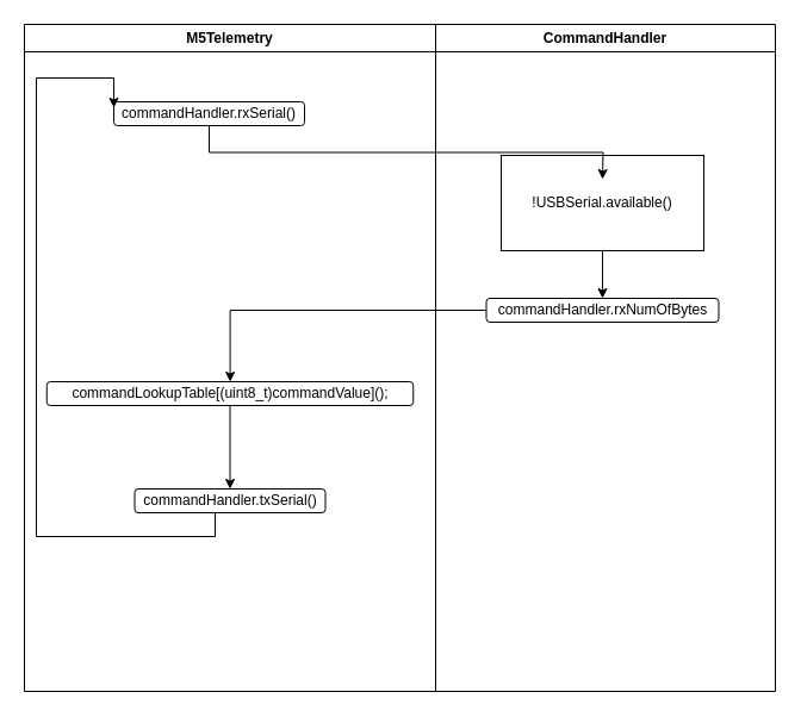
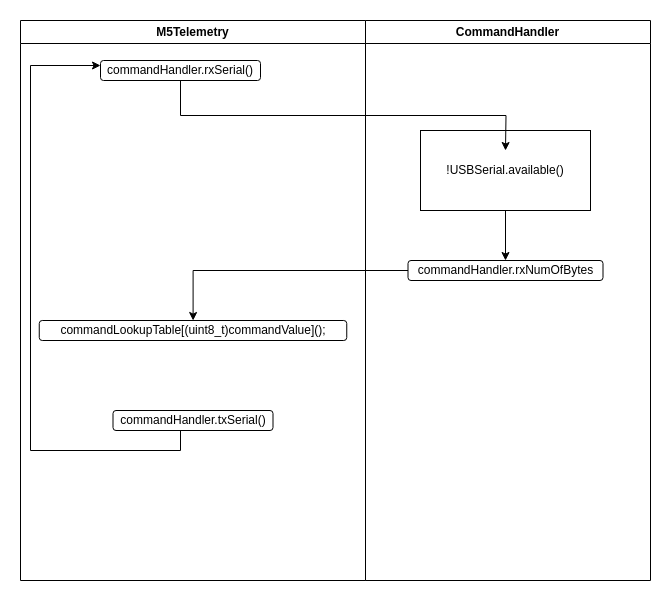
- <mxCell id="7" value="commandHandler.rxSerial()" style="rounded=1;whiteSpace=wrap;html=1;" vertex="1" parent="4"><mxGeometry x="75" y="65" width="160" height="20" as="geometry" /></mxCell>
+ <mxCell id="7" value="commandHandler.rxSerial()" style="rounded=1;whiteSpace=wrap;html=1;" vertex="1" parent="4"><mxGeometry x="80" y="40" width="160" height="20" as="geometry" /></mxCell>
- <mxCell id="12" value="commandHandler.rxNumOfBytes" style="rounded=1;whiteSpace=wrap;html=1;" vertex="1" parent="11"><mxGeometry x="42.5" y="230" width="195" height="20" as="geometry" /></mxCell>
+ <mxCell id="12" value="commandHandler.rxNumOfBytes" style="rounded=1;whiteSpace=wrap;html=1;" vertex="1" parent="11"><mxGeometry x="42.5" y="240" width="195" height="20" as="geometry" /></mxCell>
- <mxCell id="5" style="edgeStyle=orthogonalEdgeStyle;rounded=0;orthogonalLoop=1;jettySize=auto;html=1;exitX=0.5;exitY=1;exitDx=0;exitDy=0;entryX=0.5;entryY=0;entryDx=0;entryDy=0;" edge="1" parent="4" source="6" target="9"><mxGeometry relative="1" as="geometry" /></mxCell>
